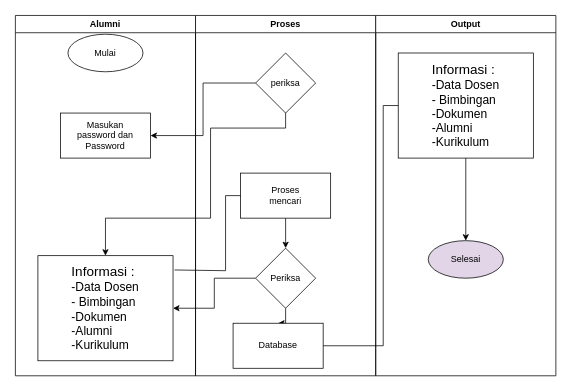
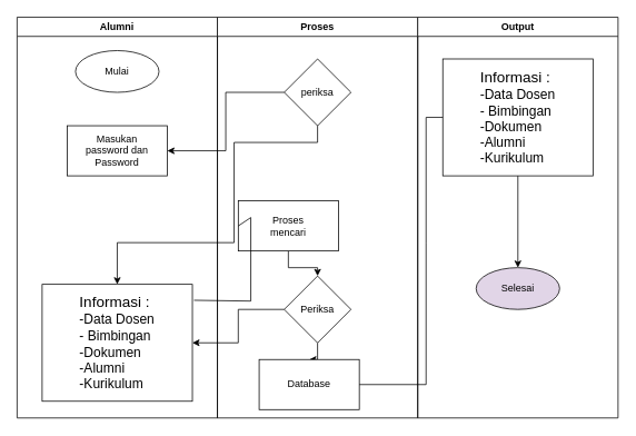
- <mxCell id="3" value="Mulai" style="ellipse;whiteSpace=wrap;html=1;" vertex="1" parent="2"><mxGeometry x="70" y="25" width="100" height="50" as="geometry" /></mxCell>
+ <mxCell id="3" value="Mulai" style="ellipse;whiteSpace=wrap;html=1;" vertex="1" parent="2"><mxGeometry x="70" y="40" width="100" height="50" as="geometry" /></mxCell>
- <mxCell id="9" value="Proses&lt;br&gt;mencari" style="rounded=0;whiteSpace=wrap;html=1;" vertex="1" parent="6"><mxGeometry x="60" y="210" width="120" height="60" as="geometry" /></mxCell>
+ <mxCell id="9" value="Proses&lt;br&gt;mencari" style="rounded=0;whiteSpace=wrap;html=1;" vertex="1" parent="6"><mxGeometry x="25" y="220" width="120" height="60" as="geometry" /></mxCell>
